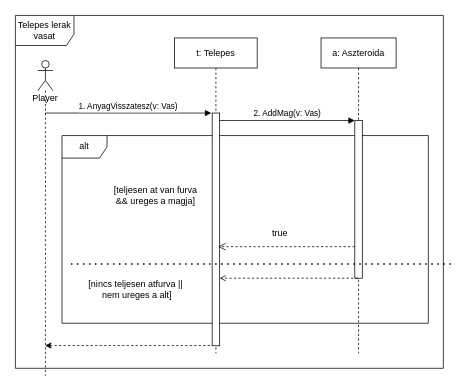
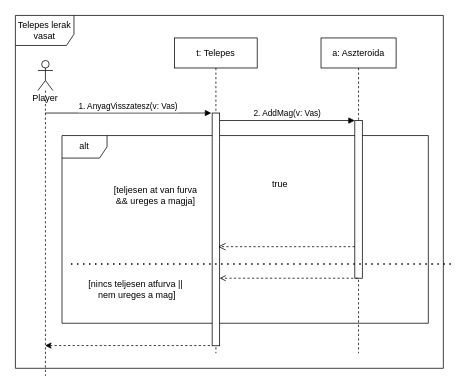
- <mxCell id="12" value="true" style="text;html=1;align=center;verticalAlign=middle;resizable=0;points=[];autosize=1;" parent="1" vertex="1"><mxGeometry x="352.07" y="300" width="40" height="20" as="geometry" /></mxCell>
+ <mxCell id="12" value="true" style="text;html=1;align=center;verticalAlign=middle;resizable=0;points=[];autosize=1;" parent="1" vertex="1"><mxGeometry x="352.07" y="235" width="40" height="20" as="geometry" /></mxCell>
- <mxCell id="14" value="&lt;span&gt;[nincs teljesen atfurva ||&lt;br&gt;&amp;nbsp;nem ureges a alt]&lt;/span&gt;" style="text;html=1;align=center;verticalAlign=middle;resizable=0;points=[];autosize=1;" parent="1" vertex="1"><mxGeometry x="110" y="370" width="140" height="30" as="geometry" /></mxCell>
+ <mxCell id="14" value="&lt;span&gt;[nincs teljesen atfurva ||&lt;br&gt;&amp;nbsp;nem ureges a mag]&lt;/span&gt;" style="text;html=1;align=center;verticalAlign=middle;resizable=0;points=[];autosize=1;" parent="1" vertex="1"><mxGeometry x="110" y="370" width="140" height="30" as="geometry" /></mxCell>
